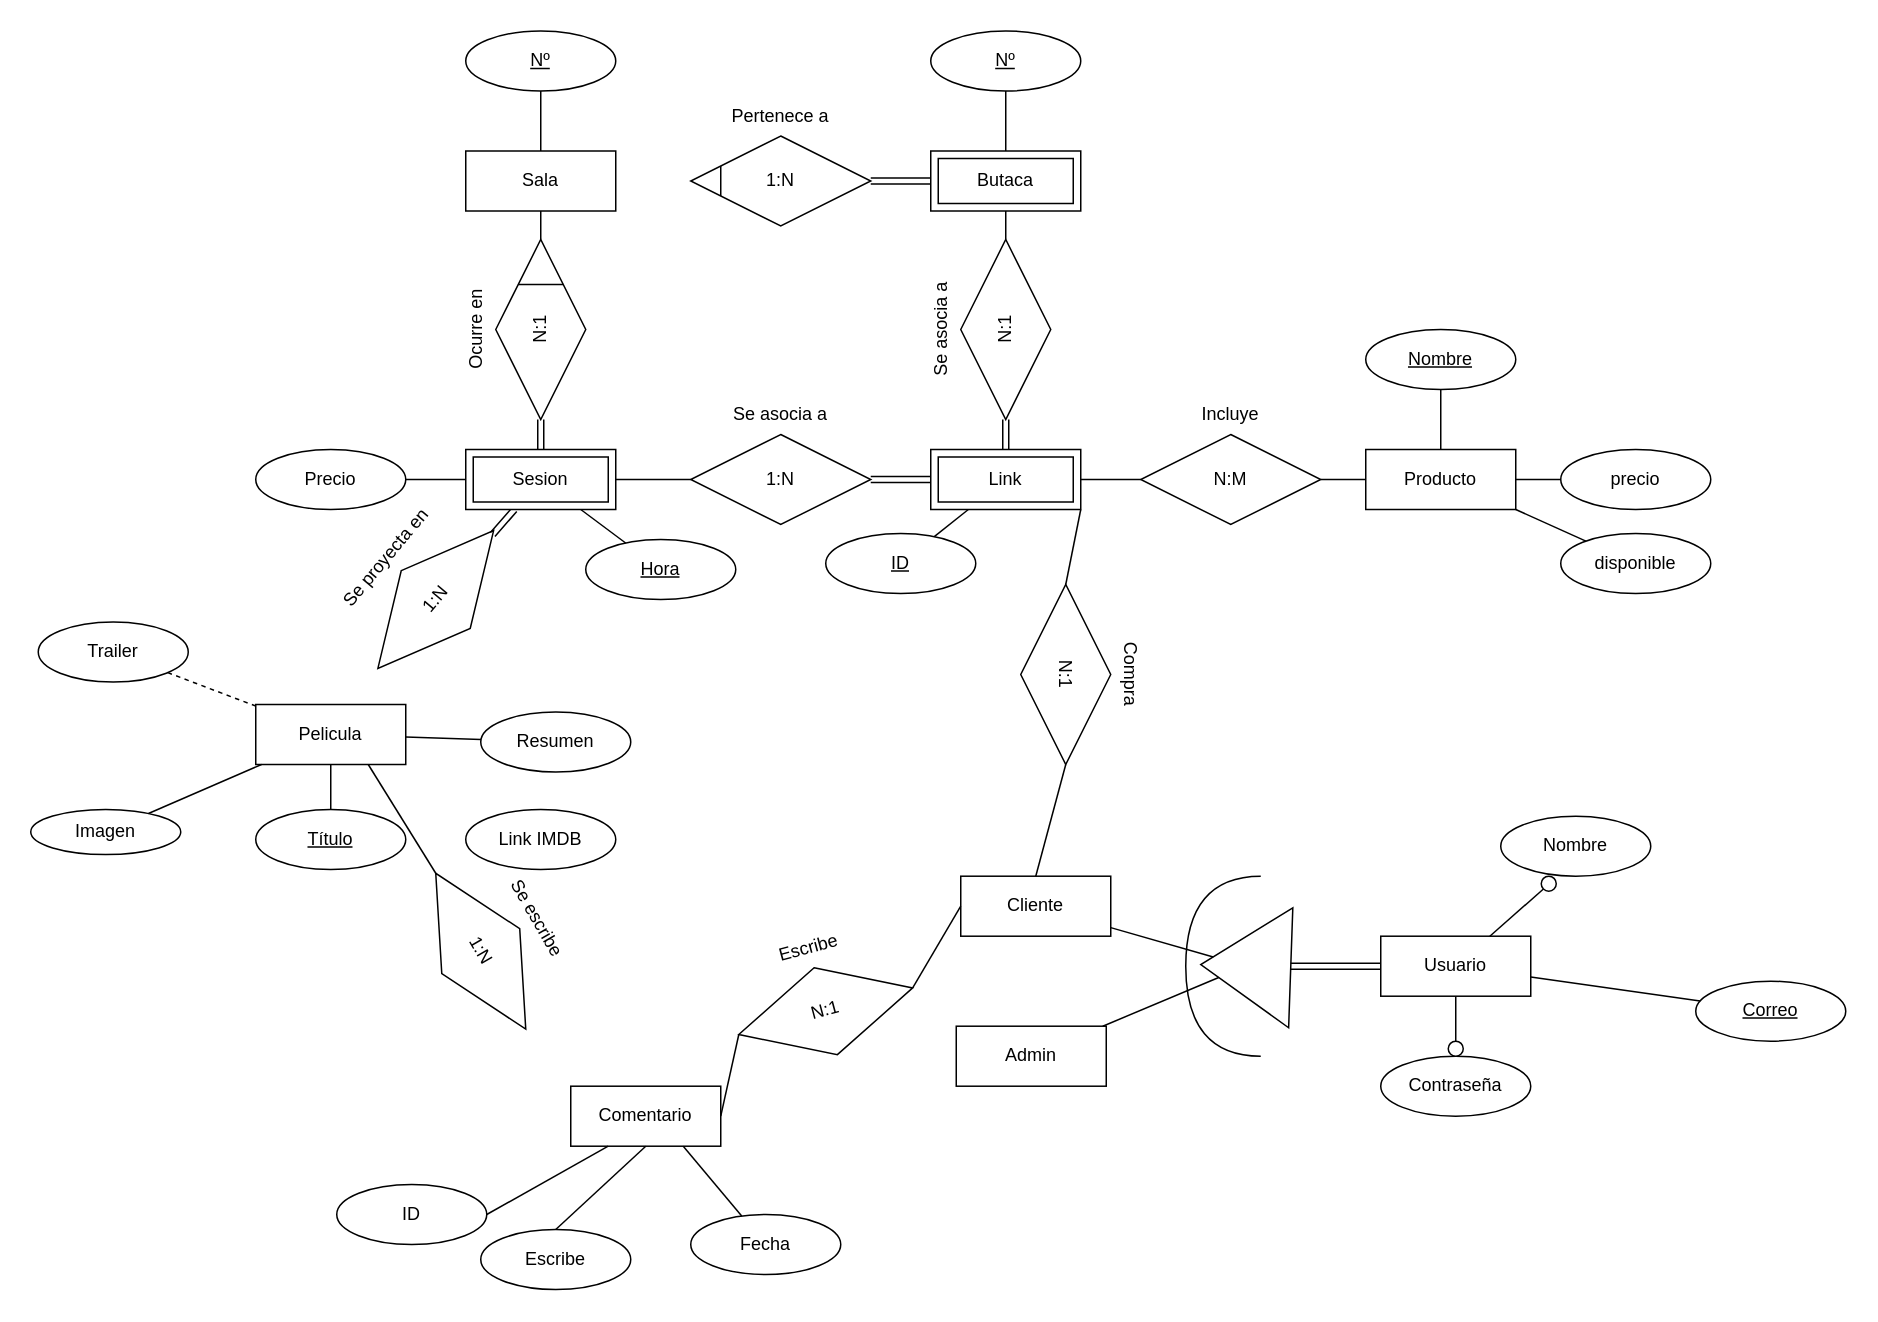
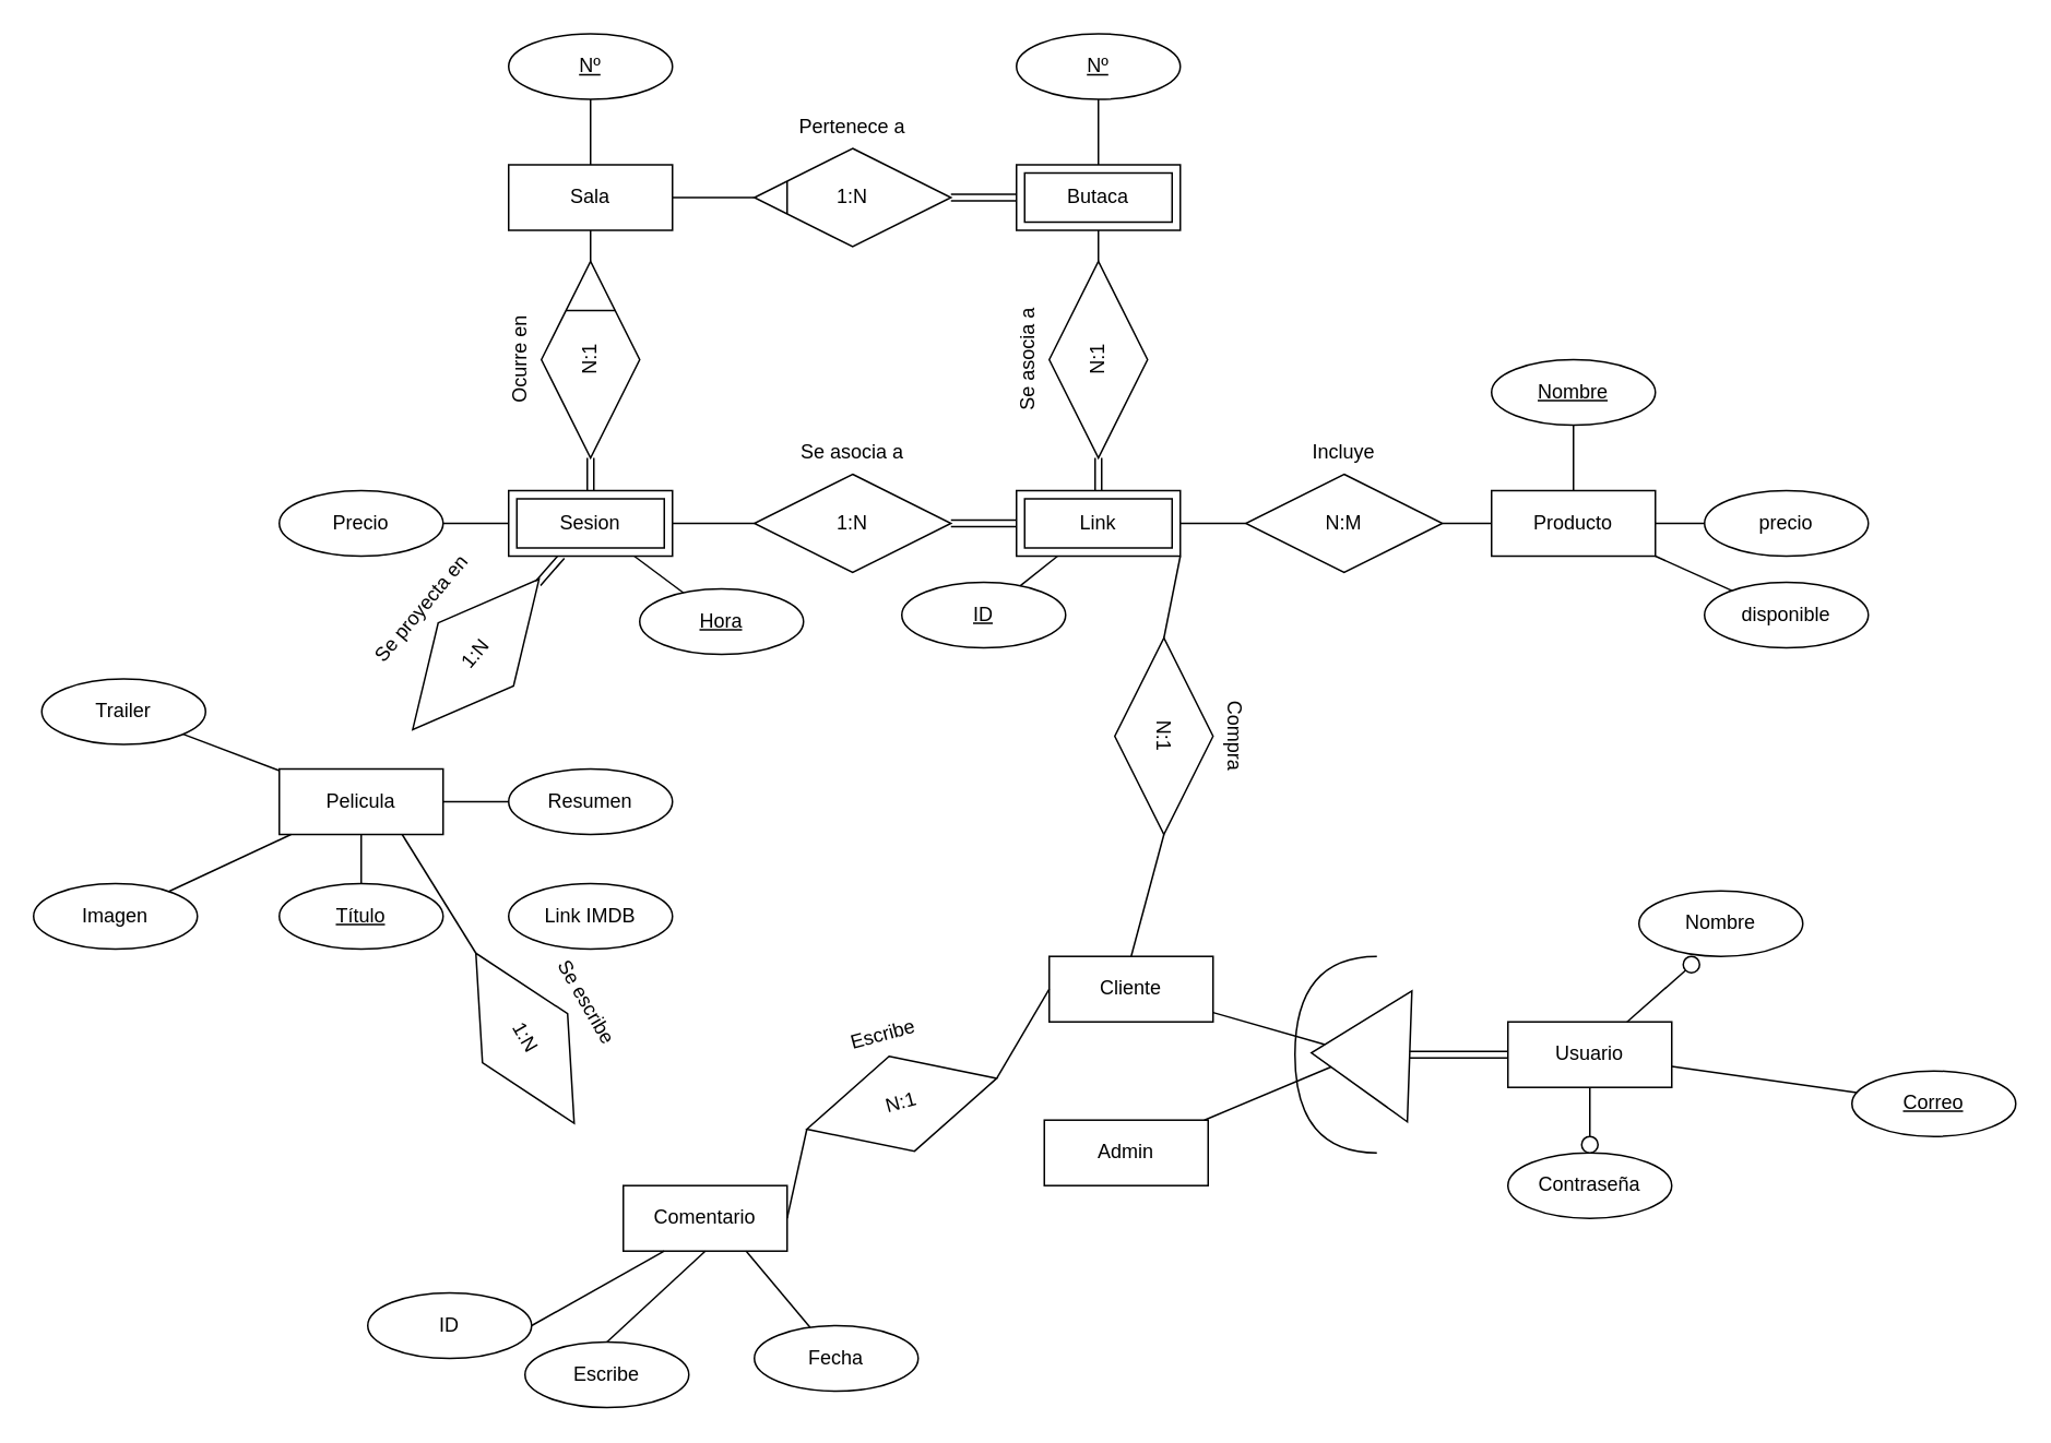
+ <mxCell id="6" value="" style="endArrow=none;html=1;rounded=0;" parent="1" source="9" target="3" edge="1"><mxGeometry relative="1" as="geometry"><mxPoint x="278" y="130" as="sourcePoint" /><mxPoint x="438" y="130" as="targetPoint" /></mxGeometry></mxCell>
- <mxCell id="40" value="" style="endArrow=none;html=1;rounded=0;dashed=1;" parent="1" source="39" target="4" edge="1"><mxGeometry relative="1" as="geometry"><mxPoint x="390" y="429" as="sourcePoint" /><mxPoint x="550" y="429" as="targetPoint" /></mxGeometry></mxCell>
+ <mxCell id="40" value="" style="endArrow=none;html=1;rounded=0;" parent="1" source="39" target="4" edge="1"><mxGeometry relative="1" as="geometry"><mxPoint x="390" y="429" as="sourcePoint" /><mxPoint x="550" y="429" as="targetPoint" /></mxGeometry></mxCell>
- <mxCell id="30" value="Resumen" style="ellipse;whiteSpace=wrap;html=1;align=center;" parent="1" vertex="1"><mxGeometry x="320" y="474" width="100" height="40" as="geometry" /></mxCell>
+ <mxCell id="30" value="Resumen" style="ellipse;whiteSpace=wrap;html=1;align=center;" parent="1" vertex="1"><mxGeometry x="310" y="469" width="100" height="40" as="geometry" /></mxCell>
- <mxCell id="41" value="Imagen" style="ellipse;whiteSpace=wrap;html=1;align=center;" parent="1" vertex="1"><mxGeometry x="20" y="539" width="100" height="30" as="geometry" /></mxCell>
+ <mxCell id="41" value="Imagen" style="ellipse;whiteSpace=wrap;html=1;align=center;" parent="1" vertex="1"><mxGeometry x="20" y="539" width="100" height="40" as="geometry" /></mxCell>
